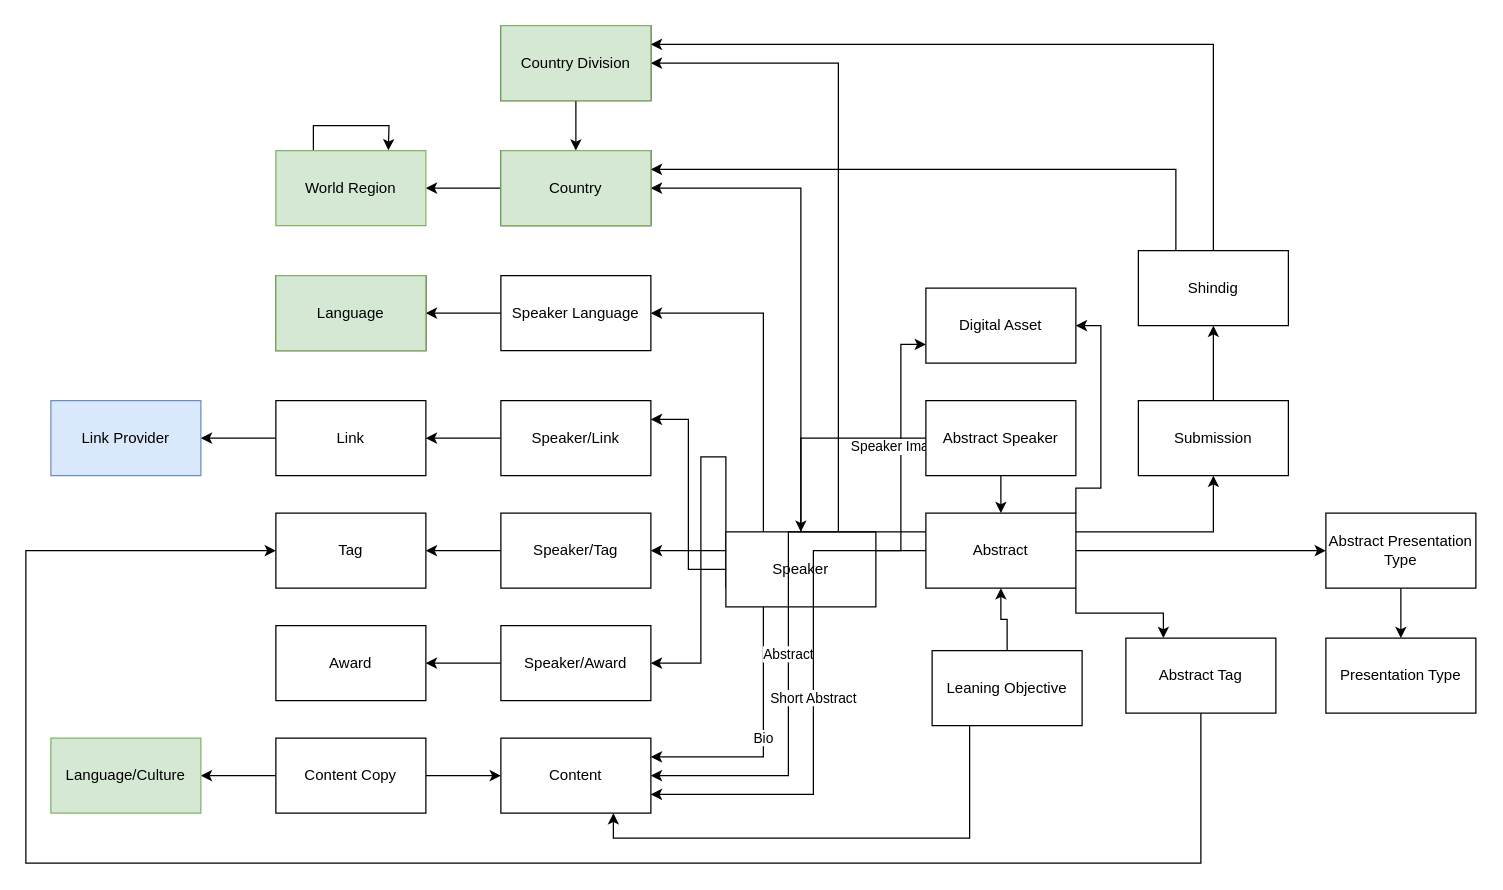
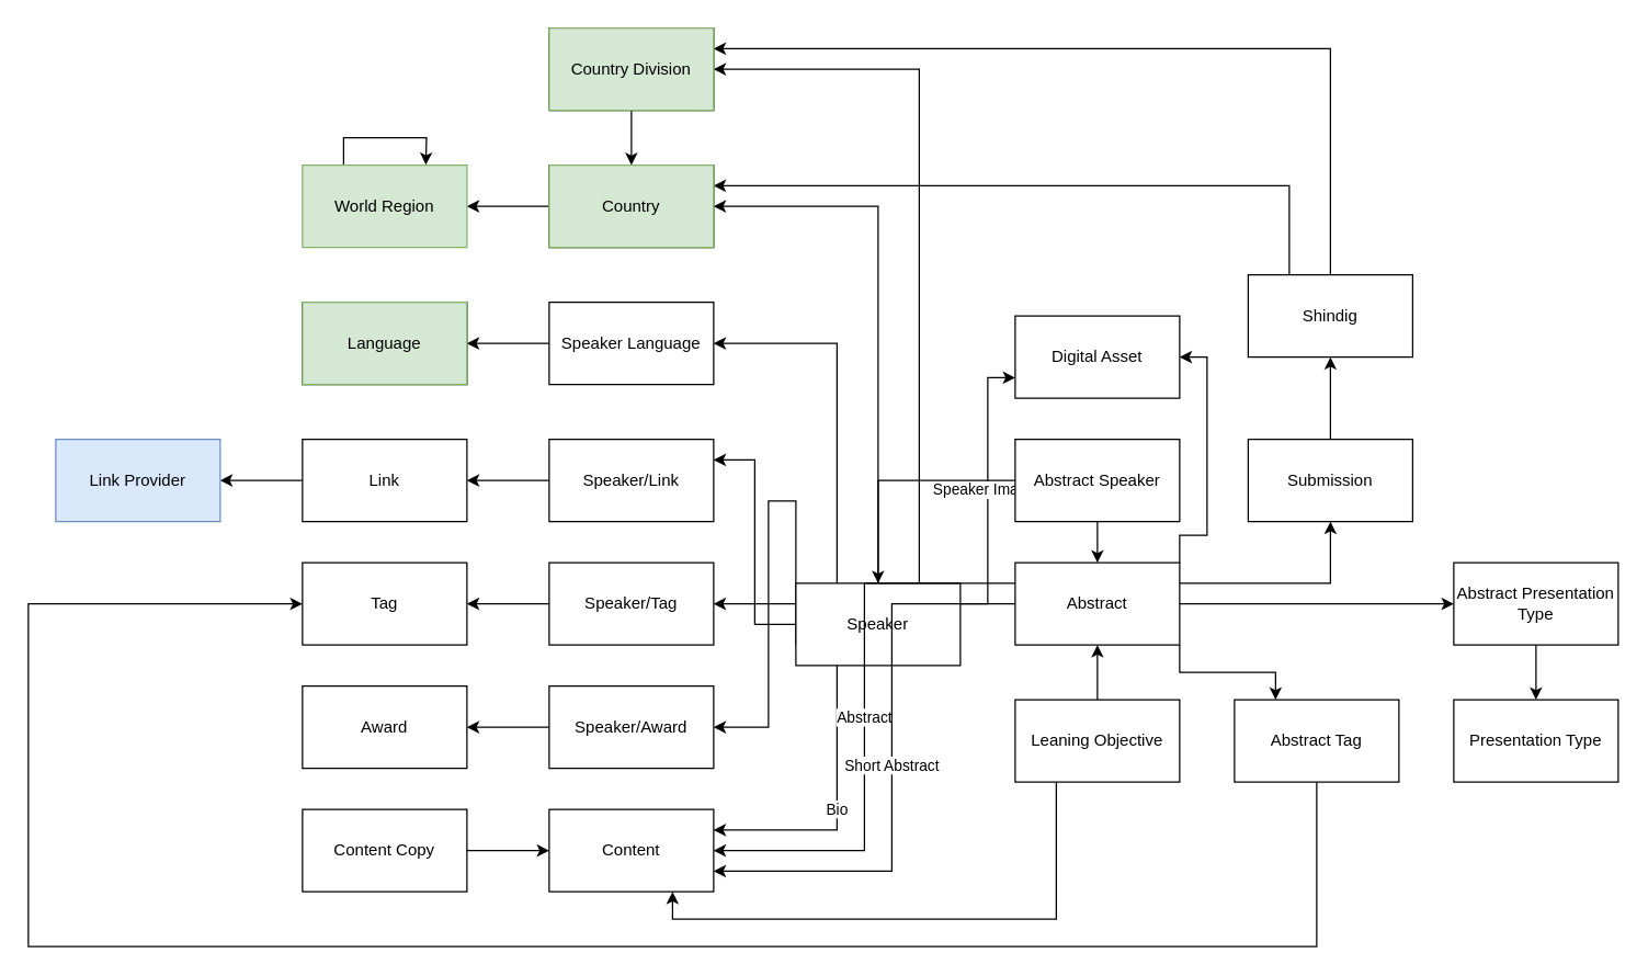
- <mxCell id="48" value="Leaning Objective" style="rounded=0;whiteSpace=wrap;html=1;" parent="1" vertex="1"><mxGeometry x="745" y="520" width="120" height="60" as="geometry" /></mxCell>
+ <mxCell id="48" value="Leaning Objective" style="rounded=0;whiteSpace=wrap;html=1;" parent="1" vertex="1"><mxGeometry x="740" y="510" width="120" height="60" as="geometry" /></mxCell>
- <mxCell id="35" value="Language/Culture" style="rounded=0;whiteSpace=wrap;html=1;fillColor=#d5e8d4;strokeColor=#82b366;" parent="1" vertex="1"><mxGeometry x="40" y="590" width="120" height="60" as="geometry" /></mxCell>
- <mxCell id="32" value="" style="edgeStyle=orthogonalEdgeStyle;rounded=0;orthogonalLoop=1;jettySize=auto;html=1;" parent="1" source="34" target="35" edge="1"><mxGeometry relative="1" as="geometry" /></mxCell>
